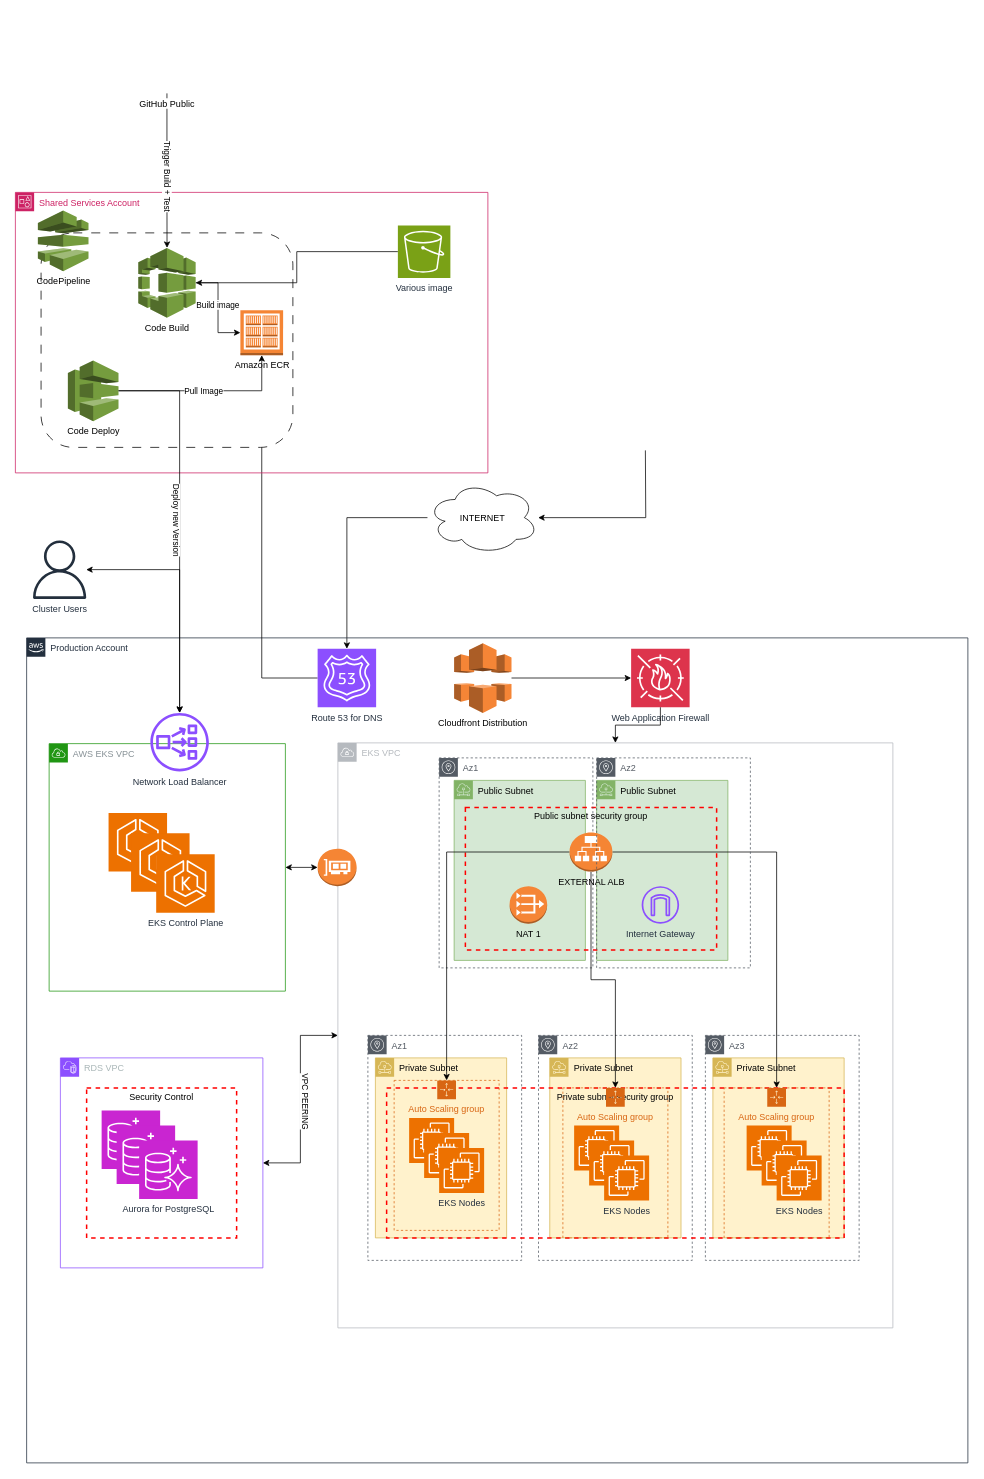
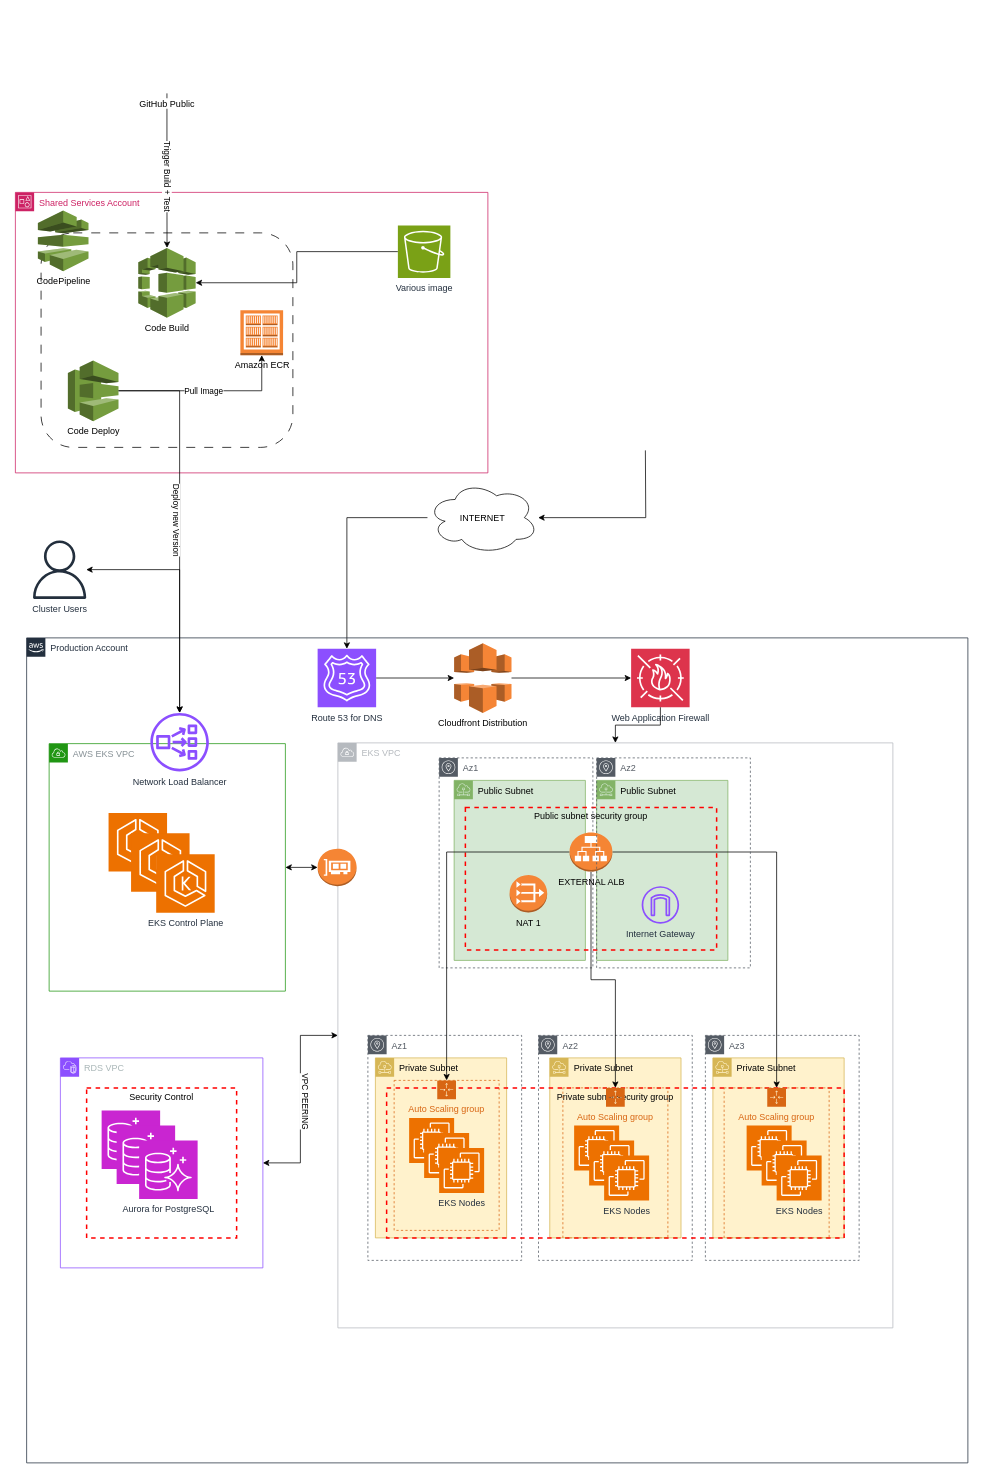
- <mxCell id="62" style="edgeStyle=orthogonalEdgeStyle;rounded=0;orthogonalLoop=1;jettySize=auto;html=1;" edge="1" parent="59" source="64" target="65"><mxGeometry relative="1" as="geometry" /></mxCell>
- <mxCell id="63" value="Build image" style="edgeLabel;html=1;align=center;verticalAlign=middle;resizable=0;points=[];" vertex="1" connectable="0" parent="62"><mxGeometry x="-0.061" y="-1" relative="1" as="geometry"><mxPoint as="offset" /></mxGeometry></mxCell>
- <mxCell id="55" style="edgeStyle=orthogonalEdgeStyle;rounded=0;orthogonalLoop=1;jettySize=auto;html=1;" edge="1" parent="5" source="56" target="65"><mxGeometry relative="1" as="geometry" /></mxCell>
+ <mxCell id="55" style="edgeStyle=orthogonalEdgeStyle;rounded=0;orthogonalLoop=1;jettySize=auto;html=1;" edge="1" parent="5" source="56" target="52"><mxGeometry relative="1" as="geometry" /></mxCell>
- <mxCell id="25" value="NAT 1" style="outlineConnect=0;dashed=0;verticalLabelPosition=bottom;verticalAlign=top;align=center;html=1;shape=mxgraph.aws3.vpc_nat_gateway;fillColor=#F58536;gradientColor=none;" vertex="1" parent="5"><mxGeometry x="644" y="331" width="50" height="50" as="geometry" /></mxCell>
+ <mxCell id="25" value="NAT 1" style="outlineConnect=0;dashed=0;verticalLabelPosition=bottom;verticalAlign=top;align=center;html=1;shape=mxgraph.aws3.vpc_nat_gateway;fillColor=#F58536;gradientColor=none;" vertex="1" parent="5"><mxGeometry x="644" y="316" width="50" height="50" as="geometry" /></mxCell>
